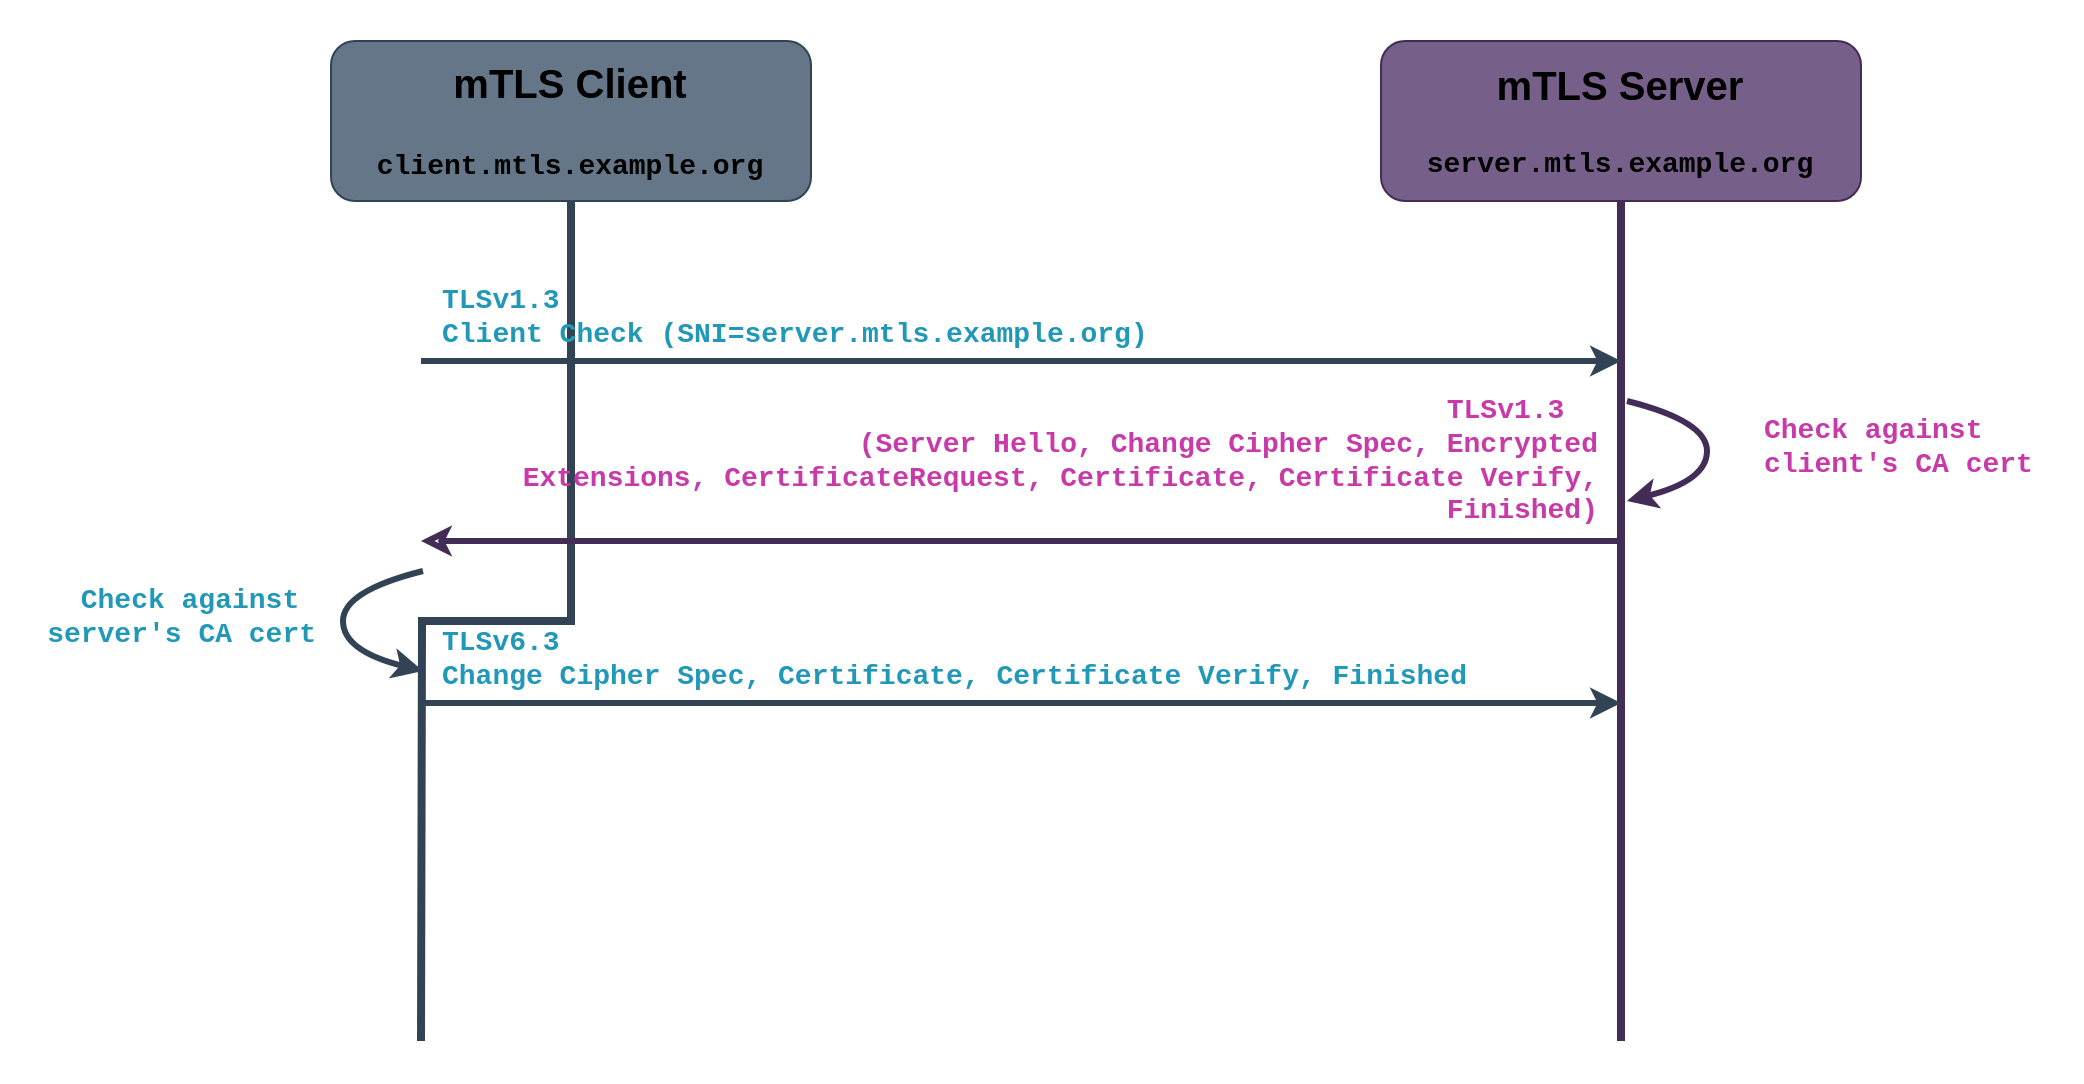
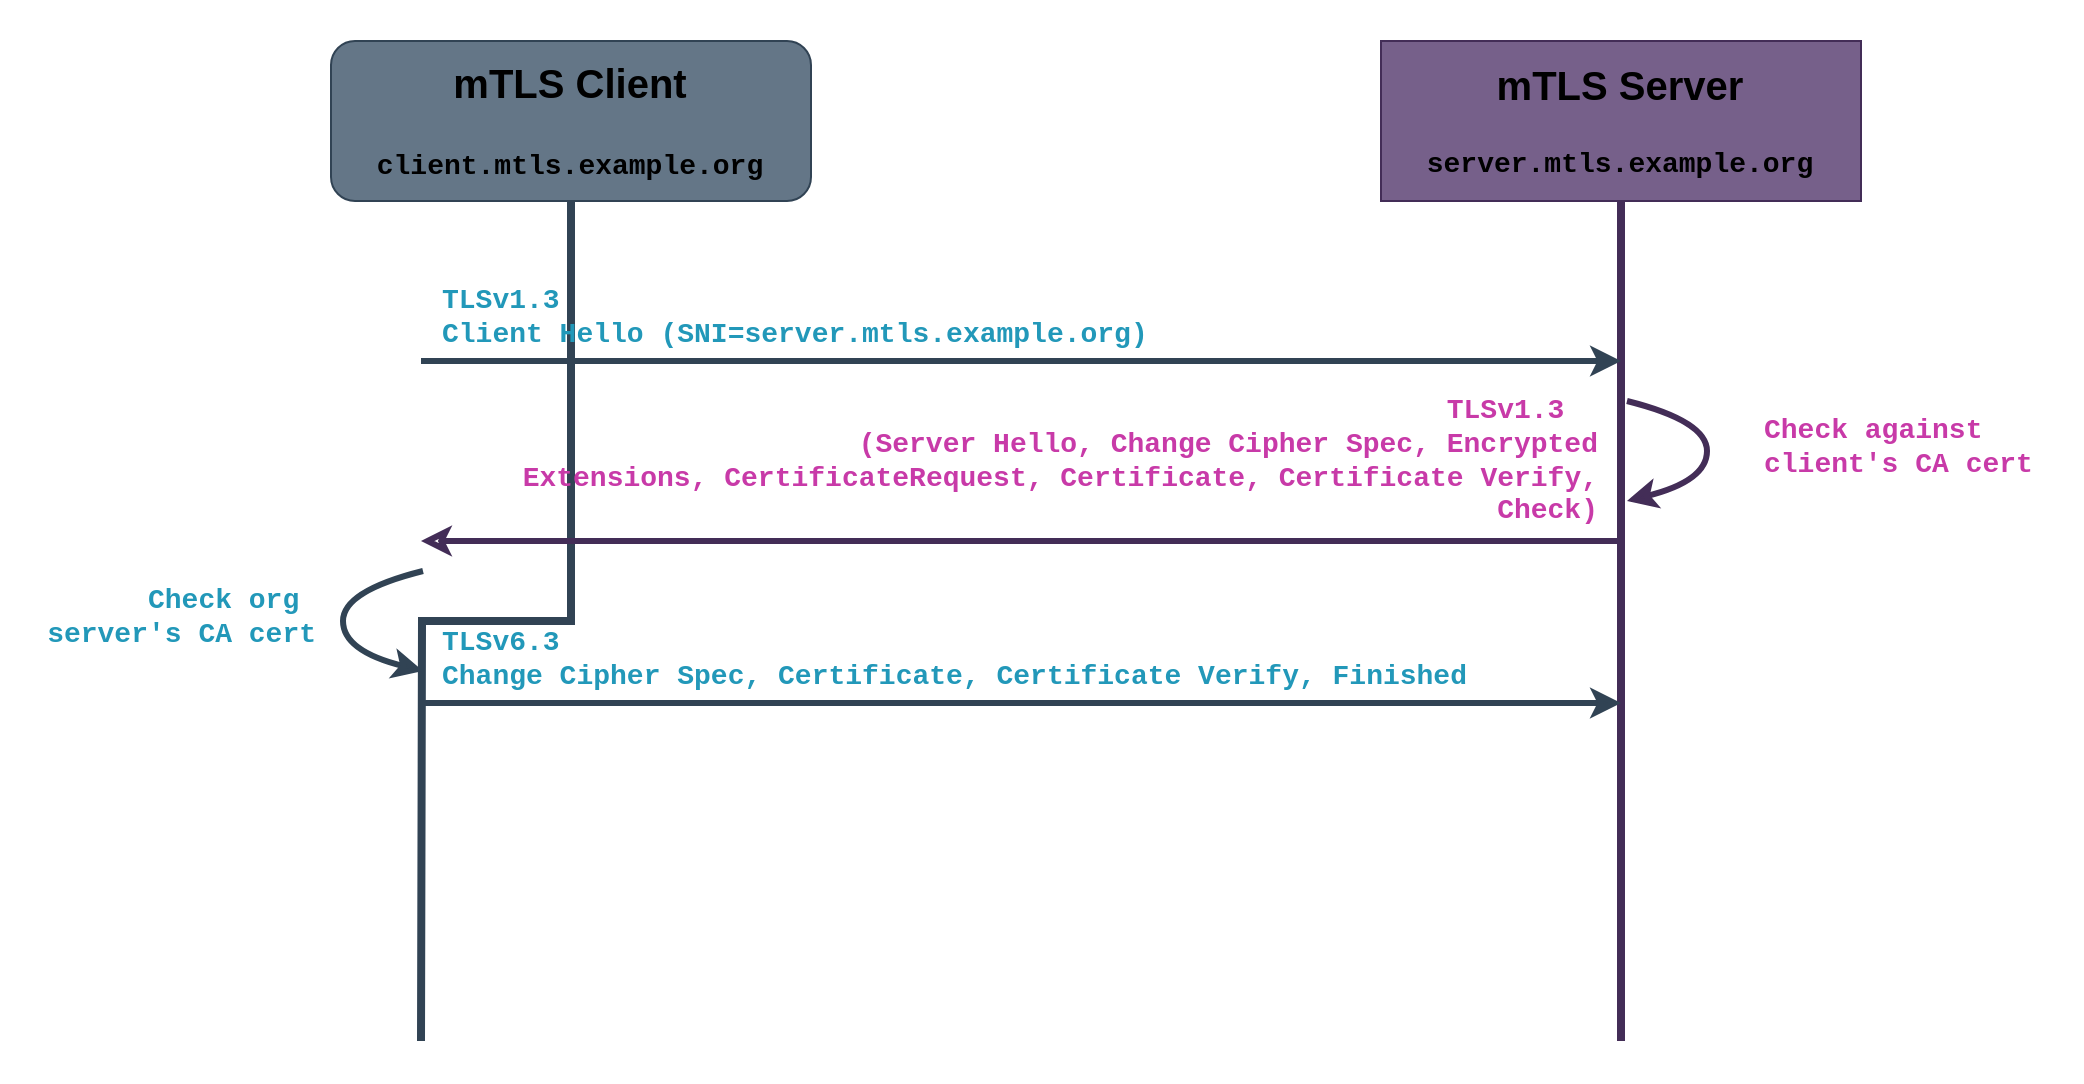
- <mxCell id="5" value="&lt;font style=&quot;font-size: 20px; color: rgb(0, 0, 0);&quot;&gt;&lt;b style=&quot;&quot;&gt;mTLS Server&lt;/b&gt;&lt;/font&gt;&lt;div&gt;&lt;span style=&quot;font-size: 16px;&quot;&gt;&lt;b&gt;&lt;font style=&quot;color: rgb(0, 0, 0);&quot;&gt;&lt;br&gt;&lt;/font&gt;&lt;/b&gt;&lt;/span&gt;&lt;div&gt;&lt;font face=&quot;Courier New&quot; style=&quot;font-size: 14px; color: rgb(0, 0, 0);&quot;&gt;&lt;b style=&quot;&quot;&gt;server.mtls.example.org&lt;/b&gt;&lt;/font&gt;&lt;/div&gt;&lt;/div&gt;" style="rounded=1;whiteSpace=wrap;html=1;fillColor=#76608a;strokeColor=#432D57;fontColor=#ffffff;" parent="1" vertex="1"><mxGeometry x="690" y="20" width="240" height="80" as="geometry" /></mxCell>
+ <mxCell id="5" value="&lt;font style=&quot;font-size: 20px; color: rgb(0, 0, 0);&quot;&gt;&lt;b style=&quot;&quot;&gt;mTLS Server&lt;/b&gt;&lt;/font&gt;&lt;div&gt;&lt;span style=&quot;font-size: 16px;&quot;&gt;&lt;b&gt;&lt;font style=&quot;color: rgb(0, 0, 0);&quot;&gt;&lt;br&gt;&lt;/font&gt;&lt;/b&gt;&lt;/span&gt;&lt;div&gt;&lt;font face=&quot;Courier New&quot; style=&quot;font-size: 14px; color: rgb(0, 0, 0);&quot;&gt;&lt;b style=&quot;&quot;&gt;server.mtls.example.org&lt;/b&gt;&lt;/font&gt;&lt;/div&gt;&lt;/div&gt;" style="whiteSpace=wrap;html=1;fillColor=#76608a;strokeColor=#432D57;fontColor=#ffffff;rounded=0;" parent="1" vertex="1"><mxGeometry x="690" y="20" width="240" height="80" as="geometry" /></mxCell>
- <mxCell id="7" value="TLSv1.3 &#10;Client Check (SNI=server.mtls.example.org)" style="text;whiteSpace=wrap;fontFamily=Courier New;fontSize=14;fontStyle=1;fontColor=#2298B9;" parent="1" vertex="1"><mxGeometry x="219" y="135" width="400" height="39" as="geometry" /></mxCell>
+ <mxCell id="7" value="TLSv1.3 &#10;Client Hello (SNI=server.mtls.example.org)" style="text;whiteSpace=wrap;fontFamily=Courier New;fontSize=14;fontStyle=1;fontColor=#2298B9;" parent="1" vertex="1"><mxGeometry x="219" y="135" width="400" height="39" as="geometry" /></mxCell>
- <mxCell id="10" value="TLSv1.3  &#10;(Server Hello, Change Cipher Spec, Encrypted Extensions, CertificateRequest, Certificate, Certificate Verify, Finished)" style="text;whiteSpace=wrap;fontFamily=Courier New;fontSize=14;fontStyle=1;fontColor=#C83AA8;align=right;" parent="1" vertex="1"><mxGeometry x="220" y="190" width="581" height="77" as="geometry" /></mxCell>
+ <mxCell id="10" value="TLSv1.3  &#10;(Server Hello, Change Cipher Spec, Encrypted Extensions, CertificateRequest, Certificate, Certificate Verify, Check)" style="text;whiteSpace=wrap;fontFamily=Courier New;fontSize=14;fontStyle=1;fontColor=#C83AA8;align=right;" parent="1" vertex="1"><mxGeometry x="220" y="190" width="581" height="77" as="geometry" /></mxCell>
- <mxCell id="13" value="Check against &#10;server's CA cert" style="text;whiteSpace=wrap;fontFamily=Courier New;fontSize=14;fontStyle=1;fontColor=#2298B9;align=right;" parent="1" vertex="1"><mxGeometry x="20" y="285" width="140" height="40" as="geometry" /></mxCell>
+ <mxCell id="13" value="Check org &#10;server's CA cert" style="text;whiteSpace=wrap;fontFamily=Courier New;fontSize=14;fontStyle=1;fontColor=#2298B9;align=right;" parent="1" vertex="1"><mxGeometry x="20" y="285" width="140" height="40" as="geometry" /></mxCell>
